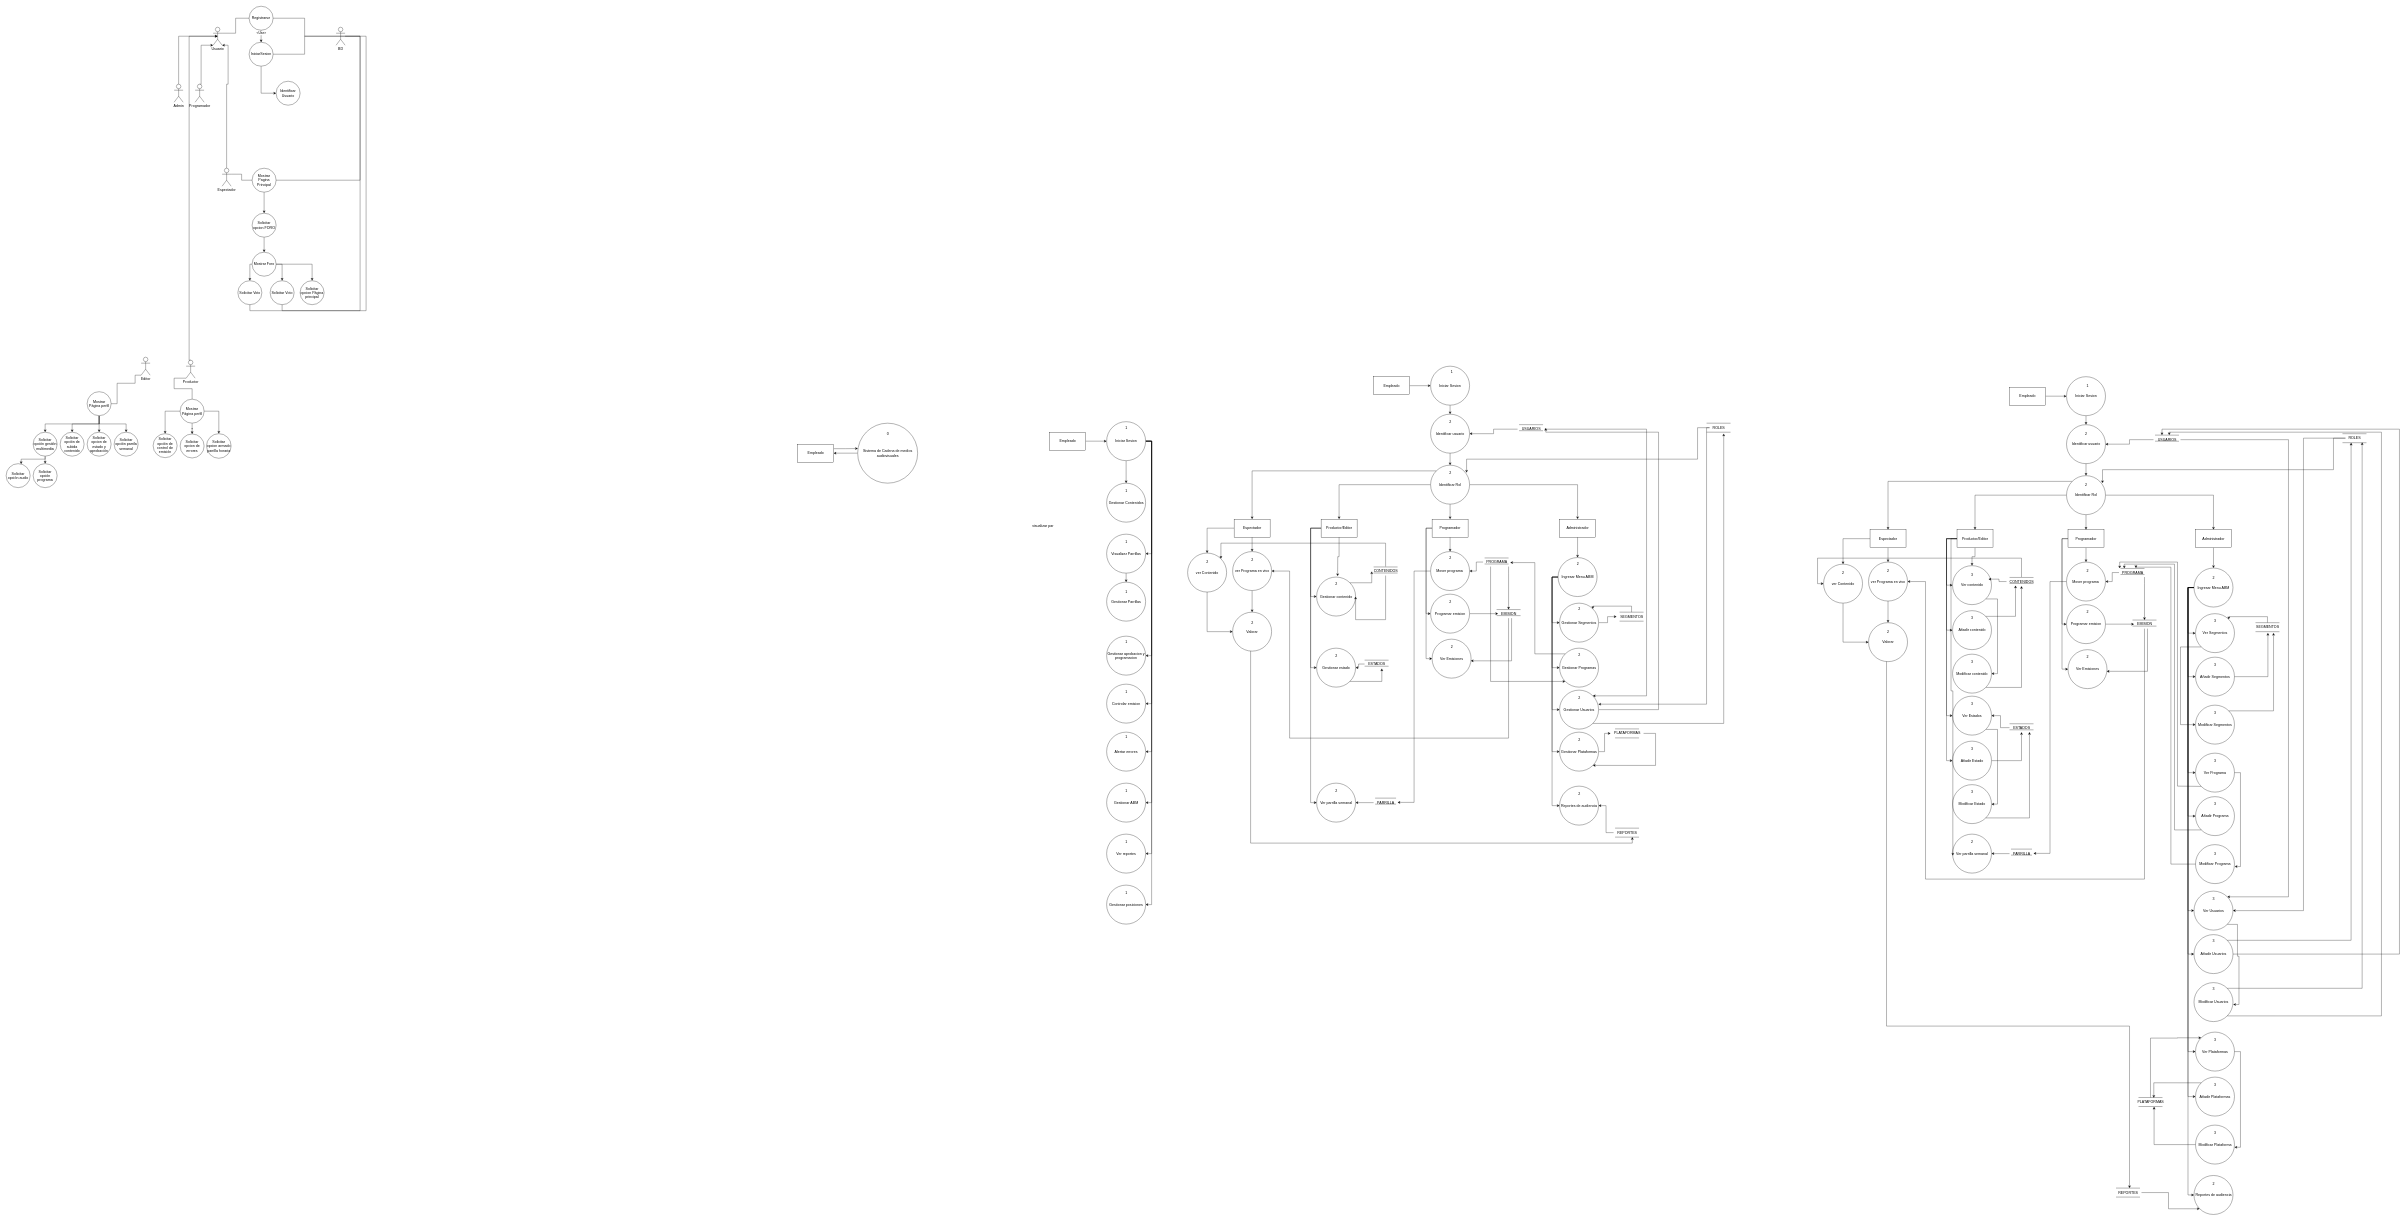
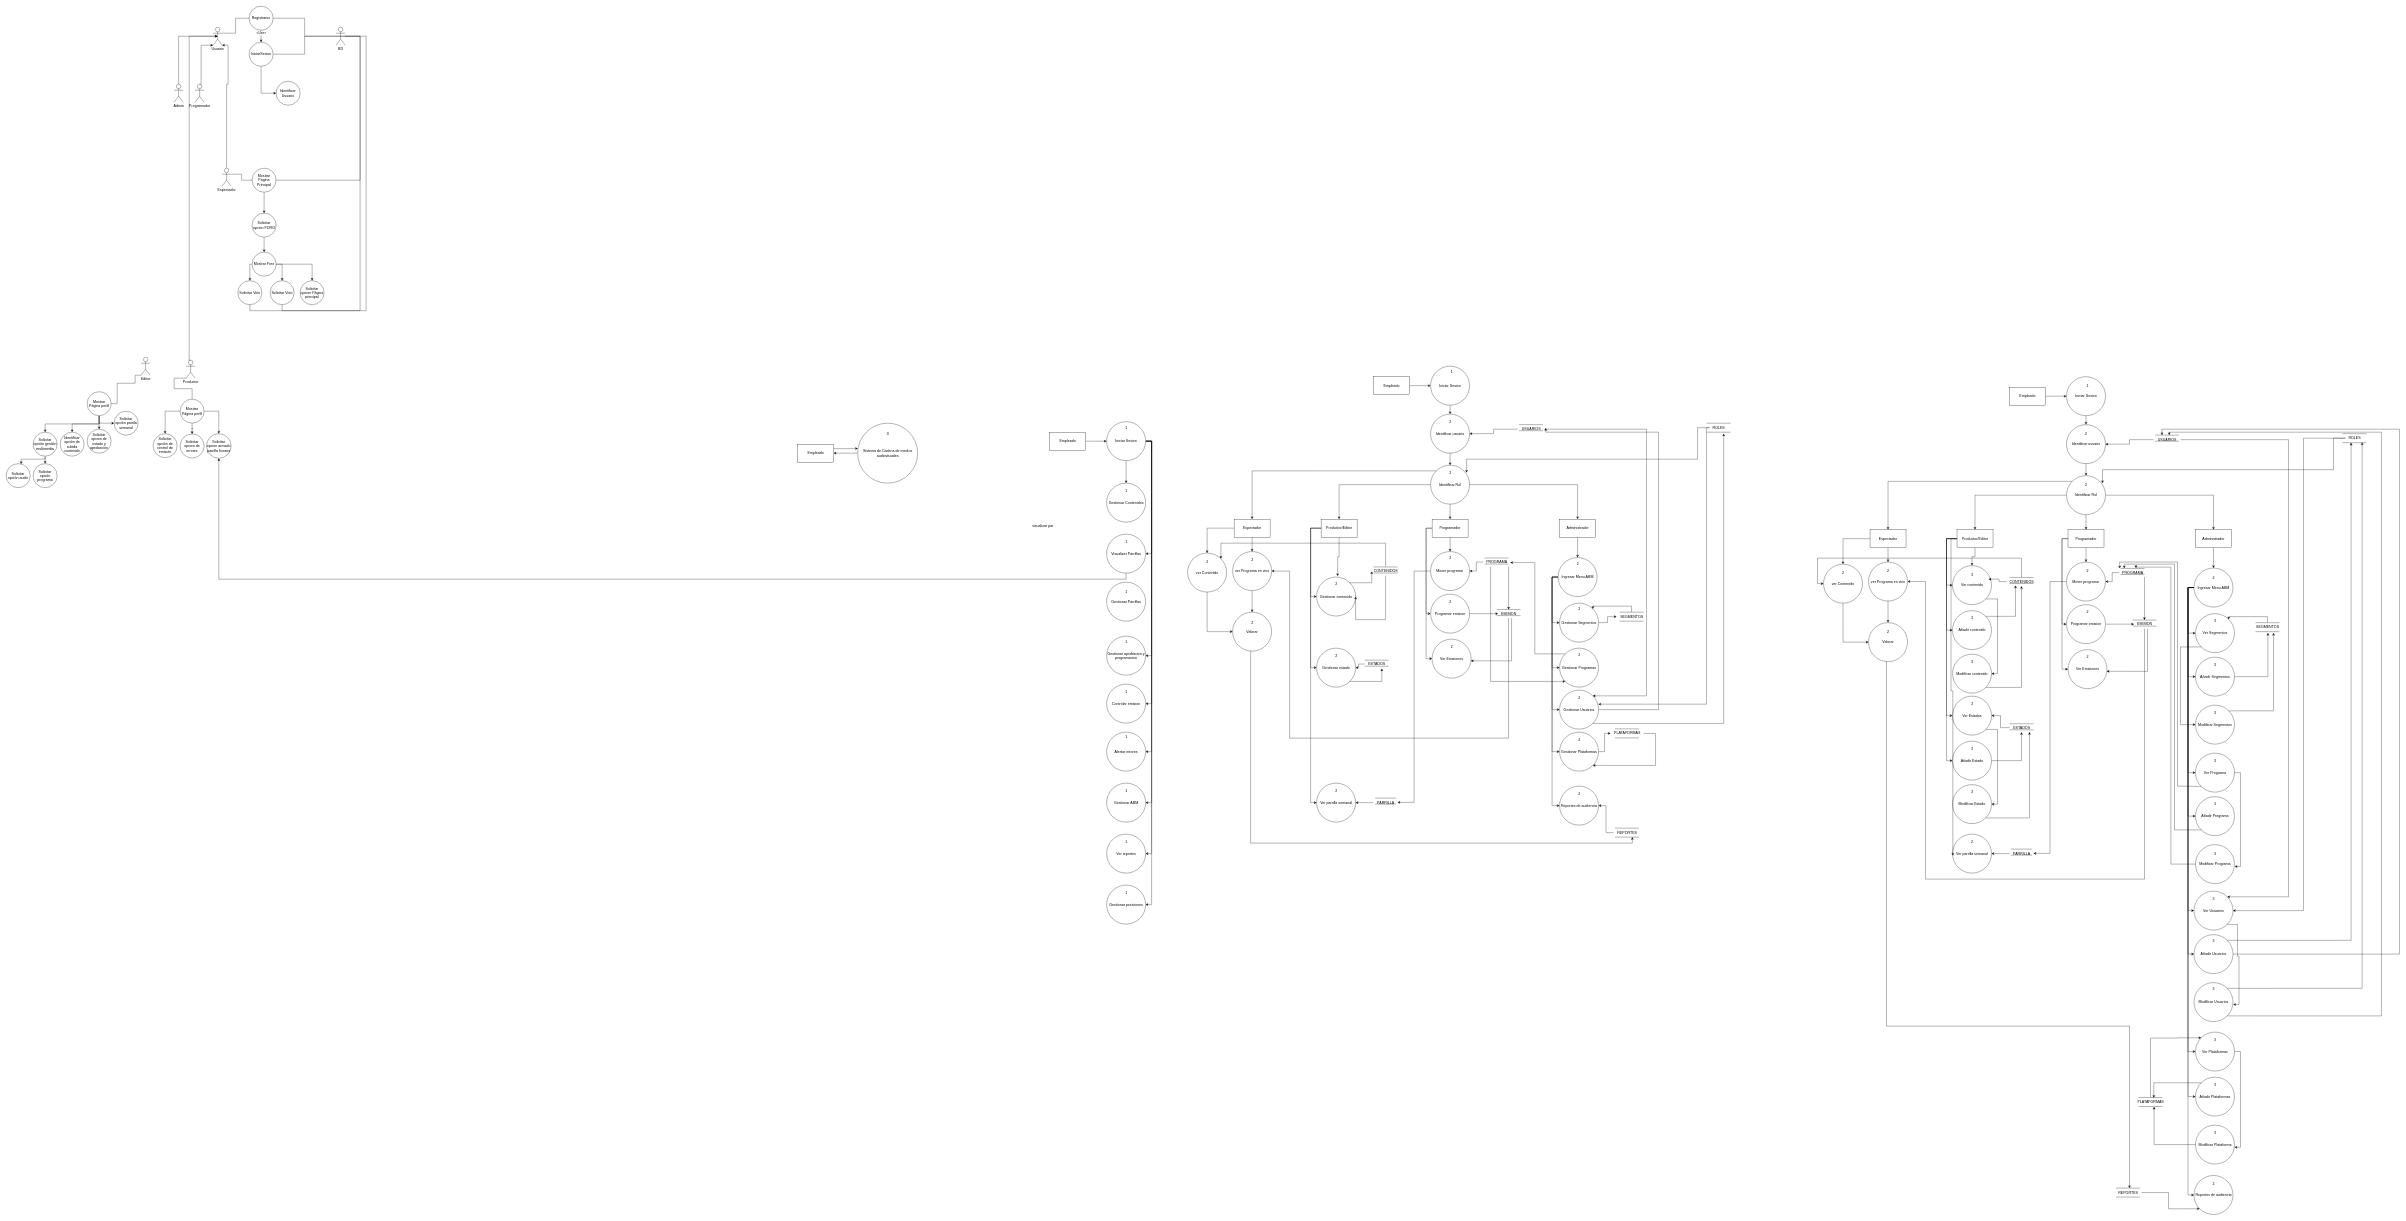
- <mxCell id="376" value="Solicitar opción de subida contenido" style="ellipse;whiteSpace=wrap;html=1;aspect=fixed;" parent="1" vertex="1"><mxGeometry x="200" y="1440" width="80" height="80" as="geometry" /></mxCell>
+ <mxCell id="376" value="Identificar opción de subida contenido" style="ellipse;whiteSpace=wrap;html=1;aspect=fixed;" parent="1" vertex="1"><mxGeometry x="200" y="1440" width="80" height="80" as="geometry" /></mxCell>
- <mxCell id="377" value="Solicitar opcion de estado y aprobación" style="ellipse;whiteSpace=wrap;html=1;aspect=fixed;" parent="1" vertex="1"><mxGeometry x="290" y="1440" width="80" height="80" as="geometry" /></mxCell>
+ <mxCell id="377" value="Solicitar opcion de estado y aprobación" style="ellipse;whiteSpace=wrap;html=1;aspect=fixed;" parent="1" vertex="1"><mxGeometry x="290" y="1430" width="80" height="80" as="geometry" /></mxCell>
- <mxCell id="378" value="Solicitar opción parrila semanal" style="ellipse;whiteSpace=wrap;html=1;aspect=fixed;" parent="1" vertex="1"><mxGeometry x="380" y="1440" width="80" height="80" as="geometry" /></mxCell>
+ <mxCell id="378" value="Solicitar opción parrila semanal" style="ellipse;whiteSpace=wrap;html=1;aspect=fixed;" parent="1" vertex="1"><mxGeometry x="380" y="1370" width="80" height="80" as="geometry" /></mxCell>
- <mxCell id="38" style="edgeStyle=orthogonalEdgeStyle;rounded=0;orthogonalLoop=1;jettySize=auto;html=1;exitX=0.5;exitY=1;exitDx=0;exitDy=0;entryX=0.5;entryY=0;entryDx=0;entryDy=0;" parent="1" source="39" target="41" edge="1"><mxGeometry relative="1" as="geometry" /></mxCell>
+ <mxCell id="38" style="edgeStyle=orthogonalEdgeStyle;rounded=0;orthogonalLoop=1;jettySize=auto;html=1;exitX=0.5;exitY=1;exitDx=0;exitDy=0;" parent="1" source="39" target="368" edge="1"><mxGeometry relative="1" as="geometry" /></mxCell>
